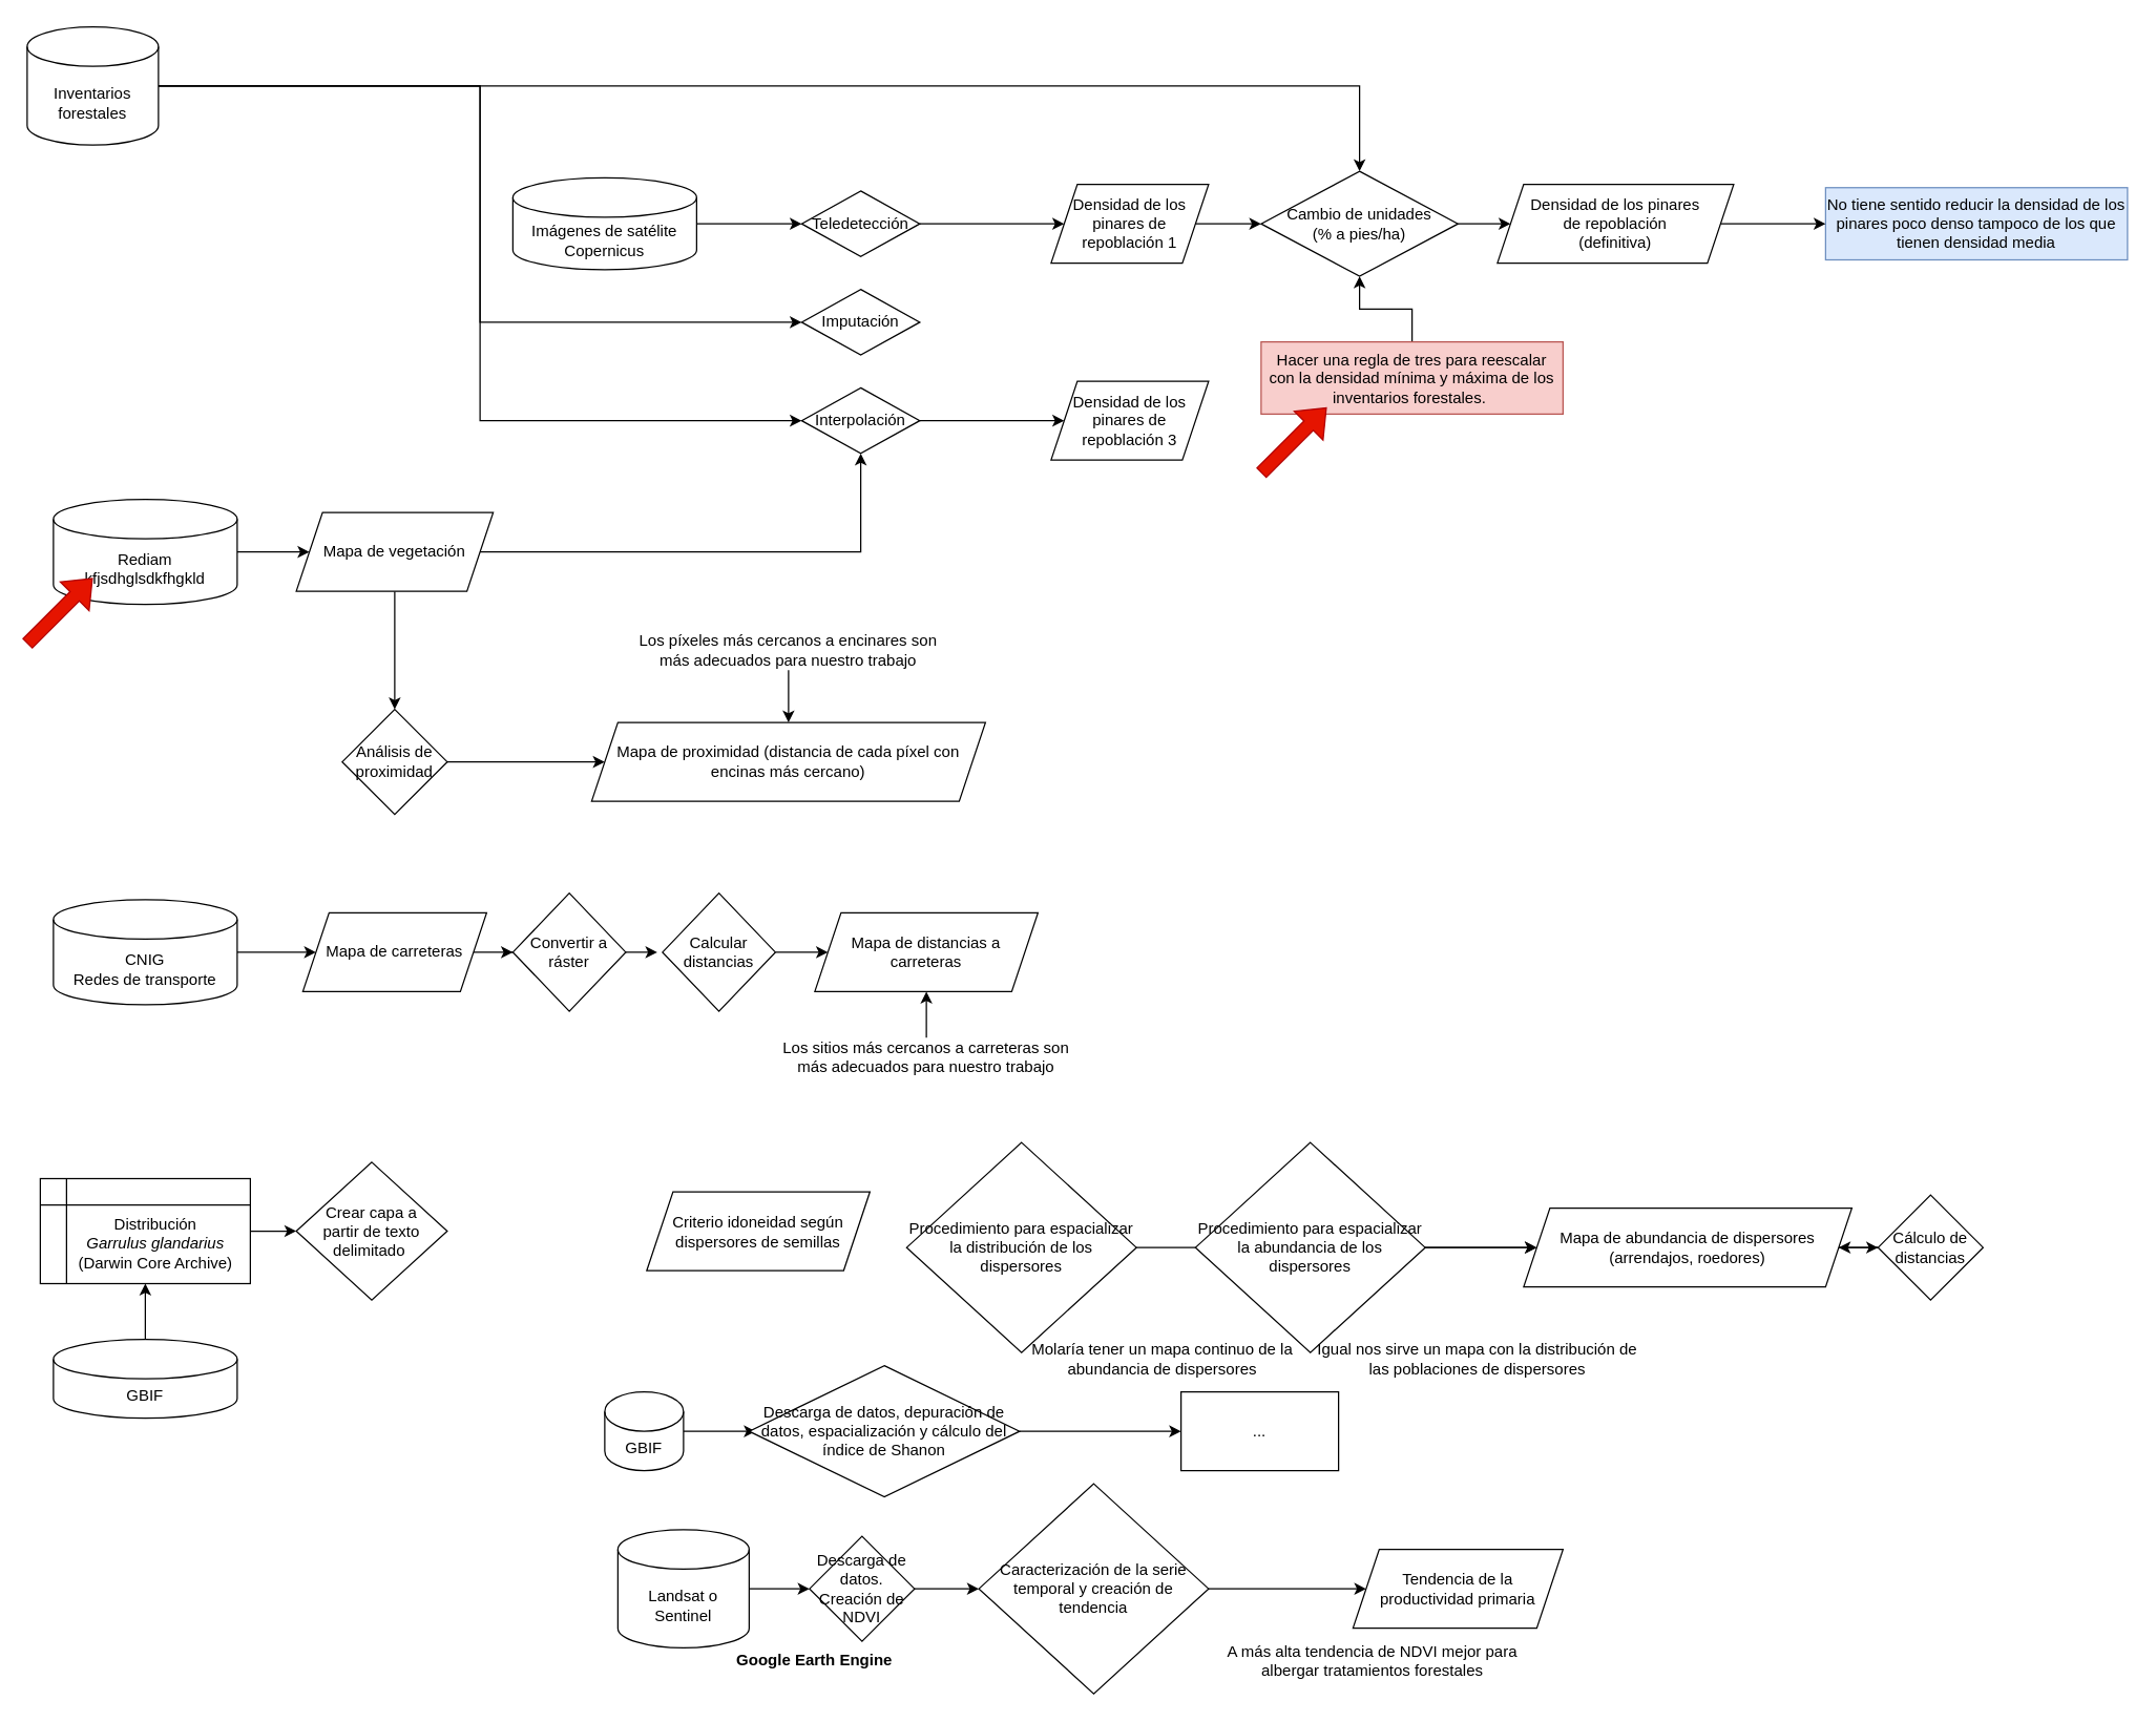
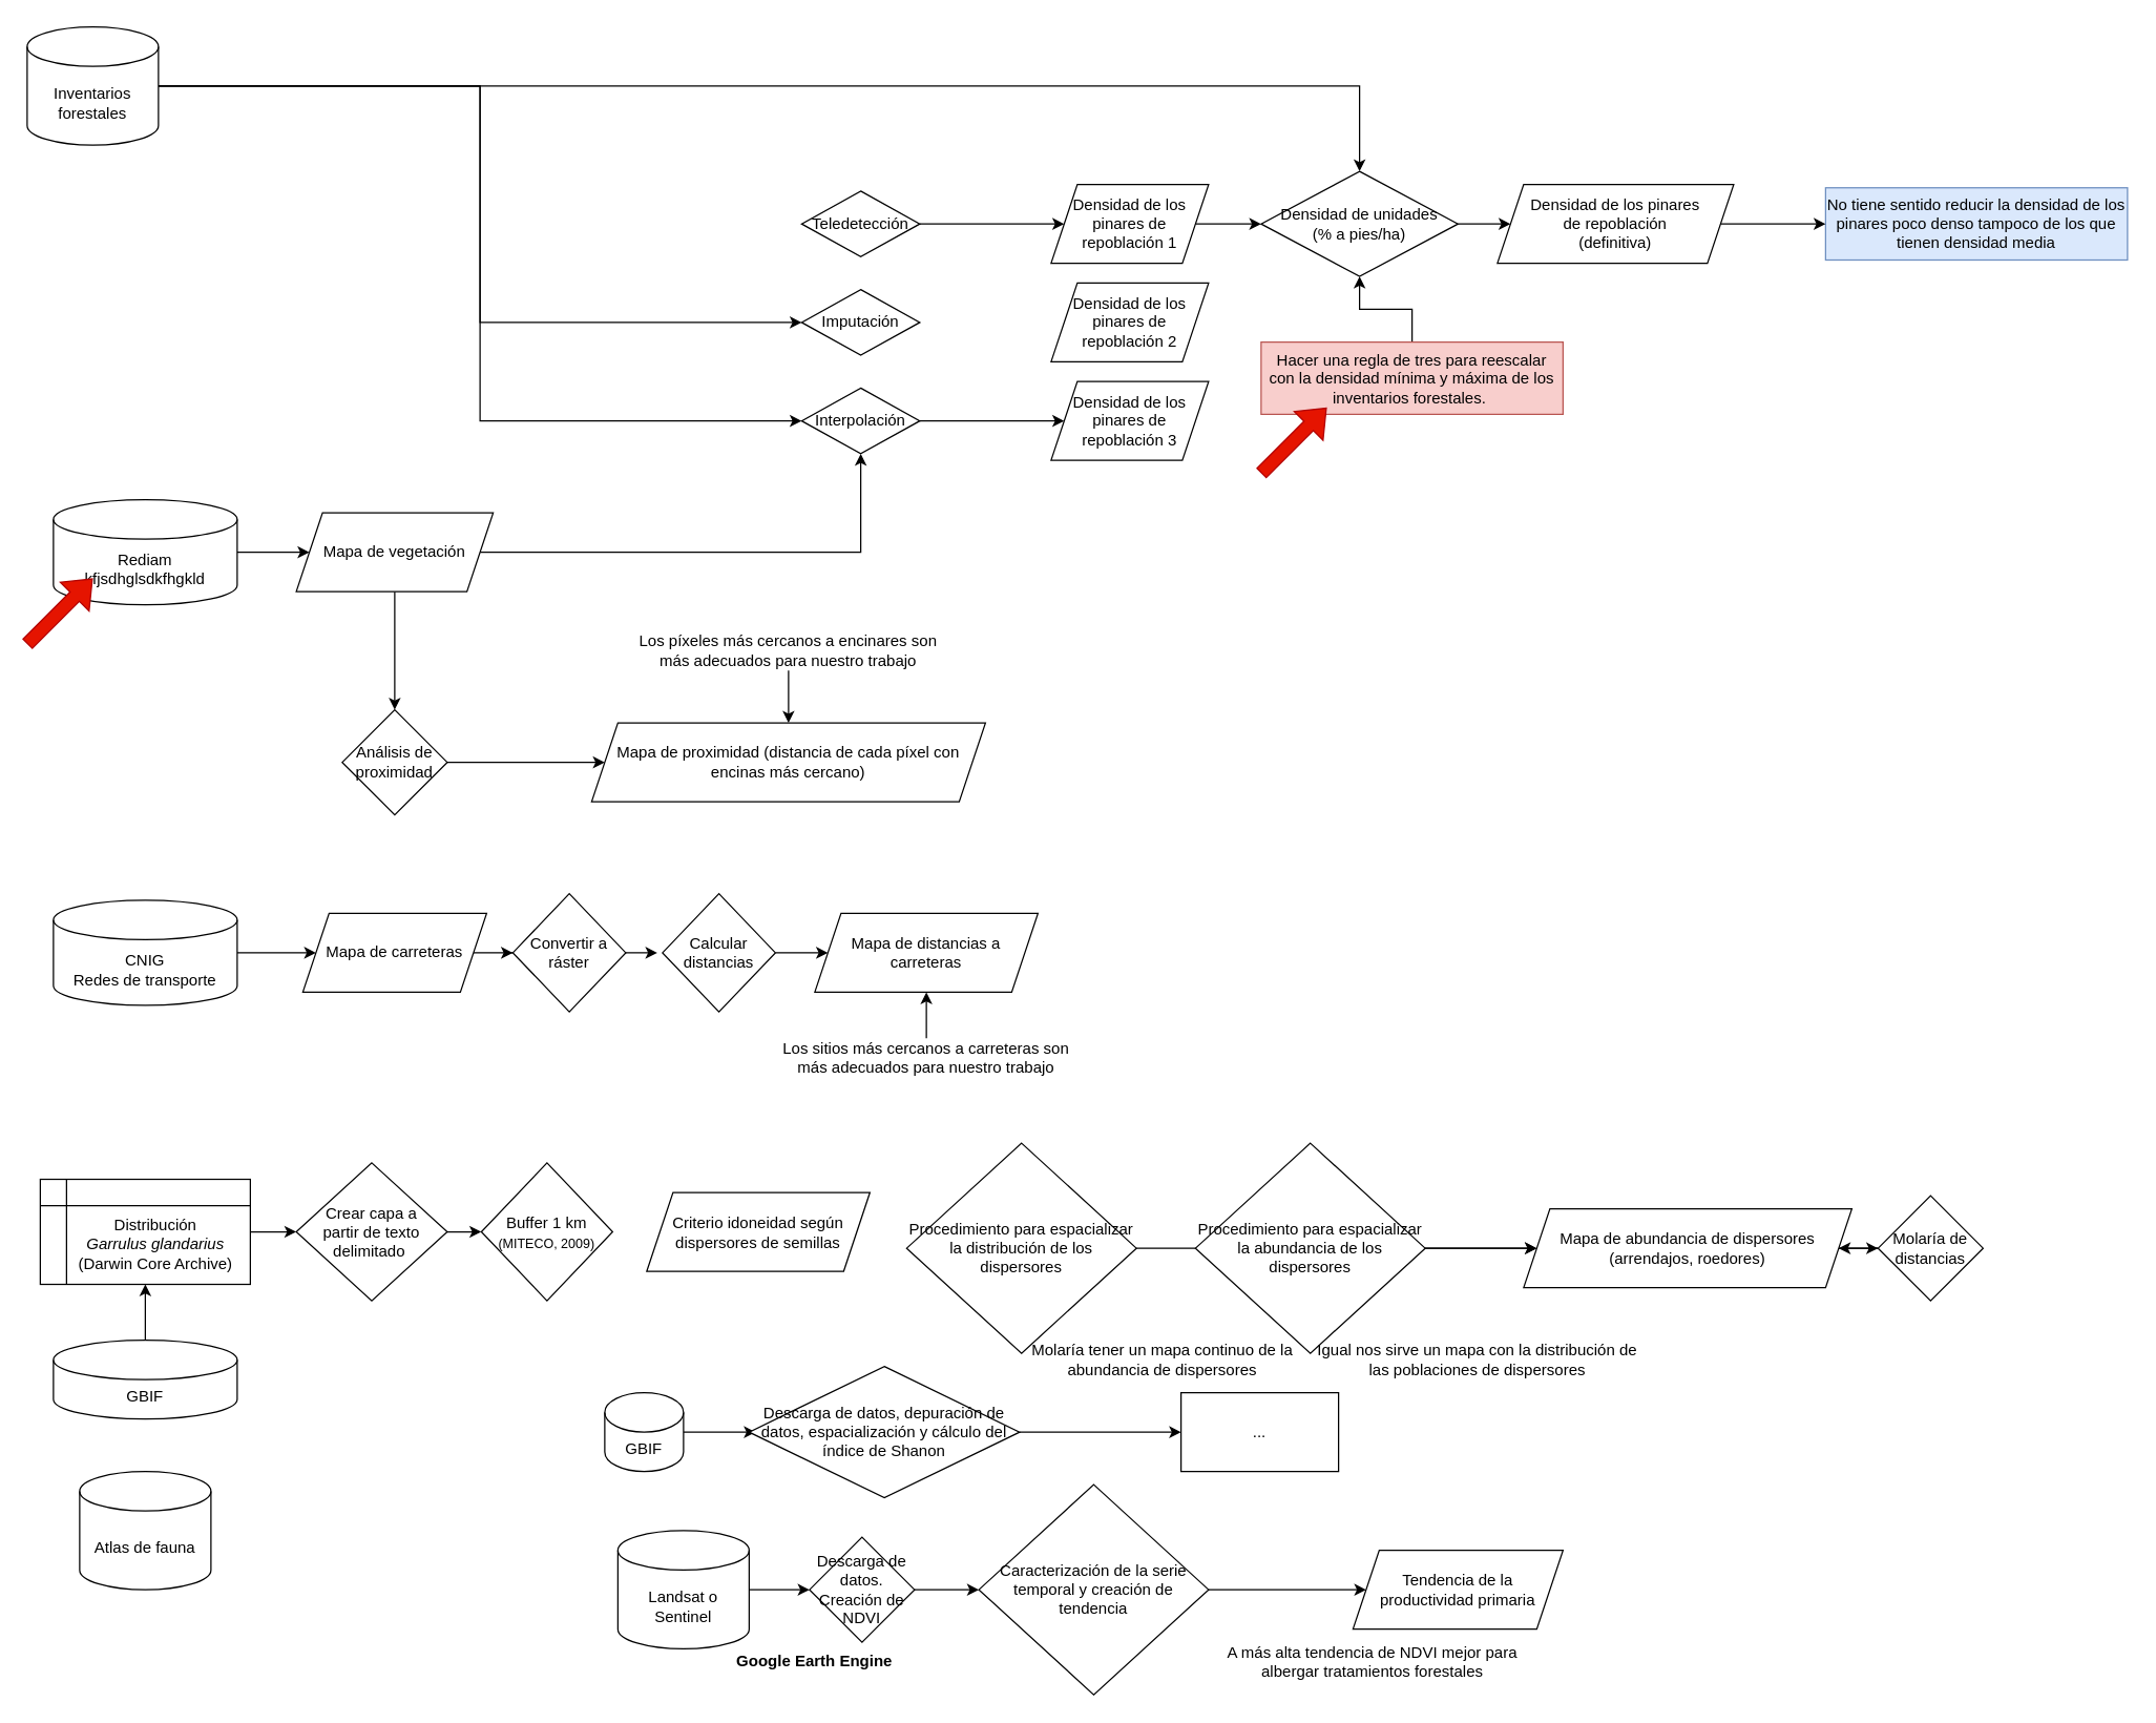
- <mxCell id="55" value="Imágenes de satélite Copernicus" style="shape=cylinder3;whiteSpace=wrap;html=1;boundedLbl=1;backgroundOutline=1;size=15;" parent="1" vertex="1"><mxGeometry x="390" y="135" width="140" height="70" as="geometry" /></mxCell>
- <mxCell id="54" style="edgeStyle=orthogonalEdgeStyle;rounded=0;orthogonalLoop=1;jettySize=auto;html=1;entryX=0;entryY=0.5;entryDx=0;entryDy=0;" parent="1" source="55" target="57" edge="1"><mxGeometry relative="1" as="geometry" /></mxCell>
- <mxCell id="61" value="Cambio de unidades&lt;div&gt;(% a pies/ha)&lt;/div&gt;" style="rhombus;whiteSpace=wrap;html=1;" parent="1" vertex="1"><mxGeometry x="960" y="130" width="150" height="80" as="geometry" /></mxCell>
+ <mxCell id="61" value="Densidad de unidades&lt;div&gt;(% a pies/ha)&lt;/div&gt;" style="rhombus;whiteSpace=wrap;html=1;" parent="1" vertex="1"><mxGeometry x="960" y="130" width="150" height="80" as="geometry" /></mxCell>
+ <mxCell id="14" value="Densidad de los pinares de repoblación 2" style="shape=parallelogram;perimeter=parallelogramPerimeter;whiteSpace=wrap;html=1;fixedSize=1;" parent="1" vertex="1"><mxGeometry x="800" y="215" width="120" height="60" as="geometry" /></mxCell>
+ <mxCell id="76" style="edgeStyle=orthogonalEdgeStyle;rounded=0;orthogonalLoop=1;jettySize=auto;html=1;entryX=0;entryY=0.5;entryDx=0;entryDy=0;" edge="1" parent="1" source="77" target="78"><mxGeometry relative="1" as="geometry" /></mxCell>
+ <mxCell id="78" value="&lt;font style=&quot;font-size: 12px;&quot;&gt;Buffer 1 km&lt;/font&gt;&lt;font style=&quot;font-size: 10px;&quot;&gt; (MITECO, 2009)&lt;/font&gt;" style="rhombus;whiteSpace=wrap;html=1;" vertex="1" parent="1"><mxGeometry x="366" y="885" width="100" height="105" as="geometry" /></mxCell>
- <mxCell id="40" value="Cálculo de distancias" style="rhombus;whiteSpace=wrap;html=1;" parent="1" vertex="1"><mxGeometry x="1430" y="910" width="80" height="80" as="geometry" /></mxCell>
+ <mxCell id="40" value="Molaría de distancias" style="rhombus;whiteSpace=wrap;html=1;" parent="1" vertex="1"><mxGeometry x="1430" y="910" width="80" height="80" as="geometry" /></mxCell>
+ <mxCell id="37" value="Atlas de fauna&lt;span style=&quot;white-space: pre;&quot;&gt;&lt;/span&gt;" style="shape=cylinder3;whiteSpace=wrap;html=1;boundedLbl=1;backgroundOutline=1;size=15;" parent="1" vertex="1"><mxGeometry x="60" y="1120" width="100" height="90" as="geometry" /></mxCell>
